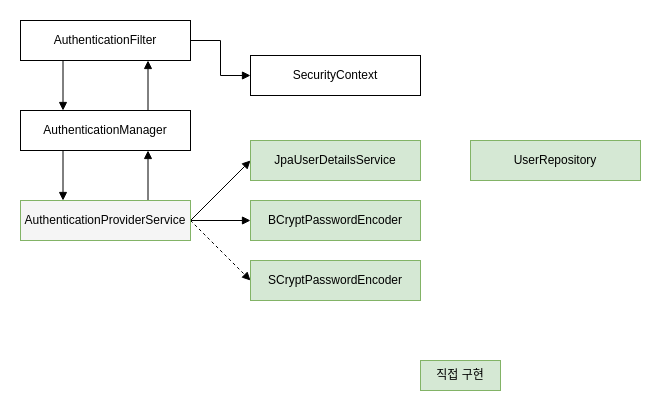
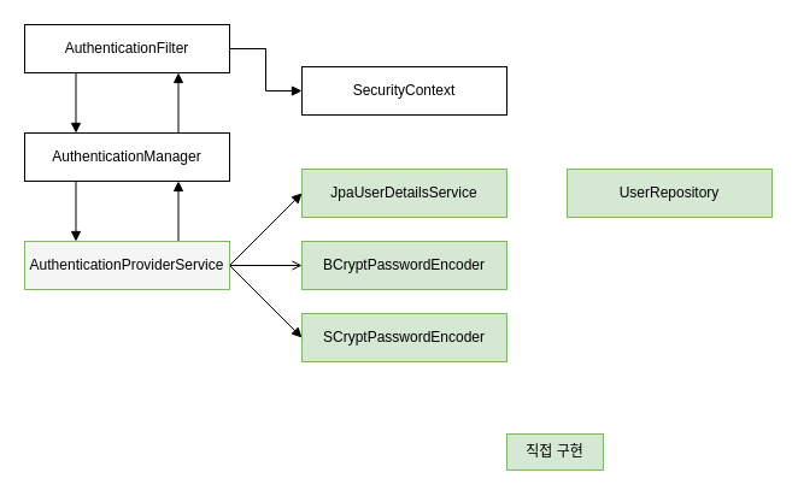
- <mxCell id="4" style="edgeStyle=orthogonalEdgeStyle;rounded=0;orthogonalLoop=1;jettySize=auto;html=1;entryX=0;entryY=0.5;entryDx=0;entryDy=0;endArrow=block;endFill=1;" edge="1" parent="1" source="6" target="15"><mxGeometry relative="1" as="geometry" /></mxCell>
+ <mxCell id="4" style="edgeStyle=orthogonalEdgeStyle;rounded=0;orthogonalLoop=1;jettySize=auto;html=1;entryX=0;entryY=0.5;entryDx=0;entryDy=0;endArrow=open;endFill=1;" edge="1" parent="1" source="6" target="15"><mxGeometry relative="1" as="geometry" /></mxCell>
- <mxCell id="5" style="rounded=0;orthogonalLoop=1;jettySize=auto;html=1;entryX=0;entryY=0.5;entryDx=0;entryDy=0;exitX=1;exitY=0.5;exitDx=0;exitDy=0;endArrow=block;endFill=1;dashed=1;" edge="1" parent="1" source="6" target="16"><mxGeometry relative="1" as="geometry" /></mxCell>
+ <mxCell id="5" style="rounded=0;orthogonalLoop=1;jettySize=auto;html=1;entryX=0;entryY=0.5;entryDx=0;entryDy=0;exitX=1;exitY=0.5;exitDx=0;exitDy=0;endArrow=block;endFill=1;" edge="1" parent="1" source="6" target="16"><mxGeometry relative="1" as="geometry" /></mxCell>
